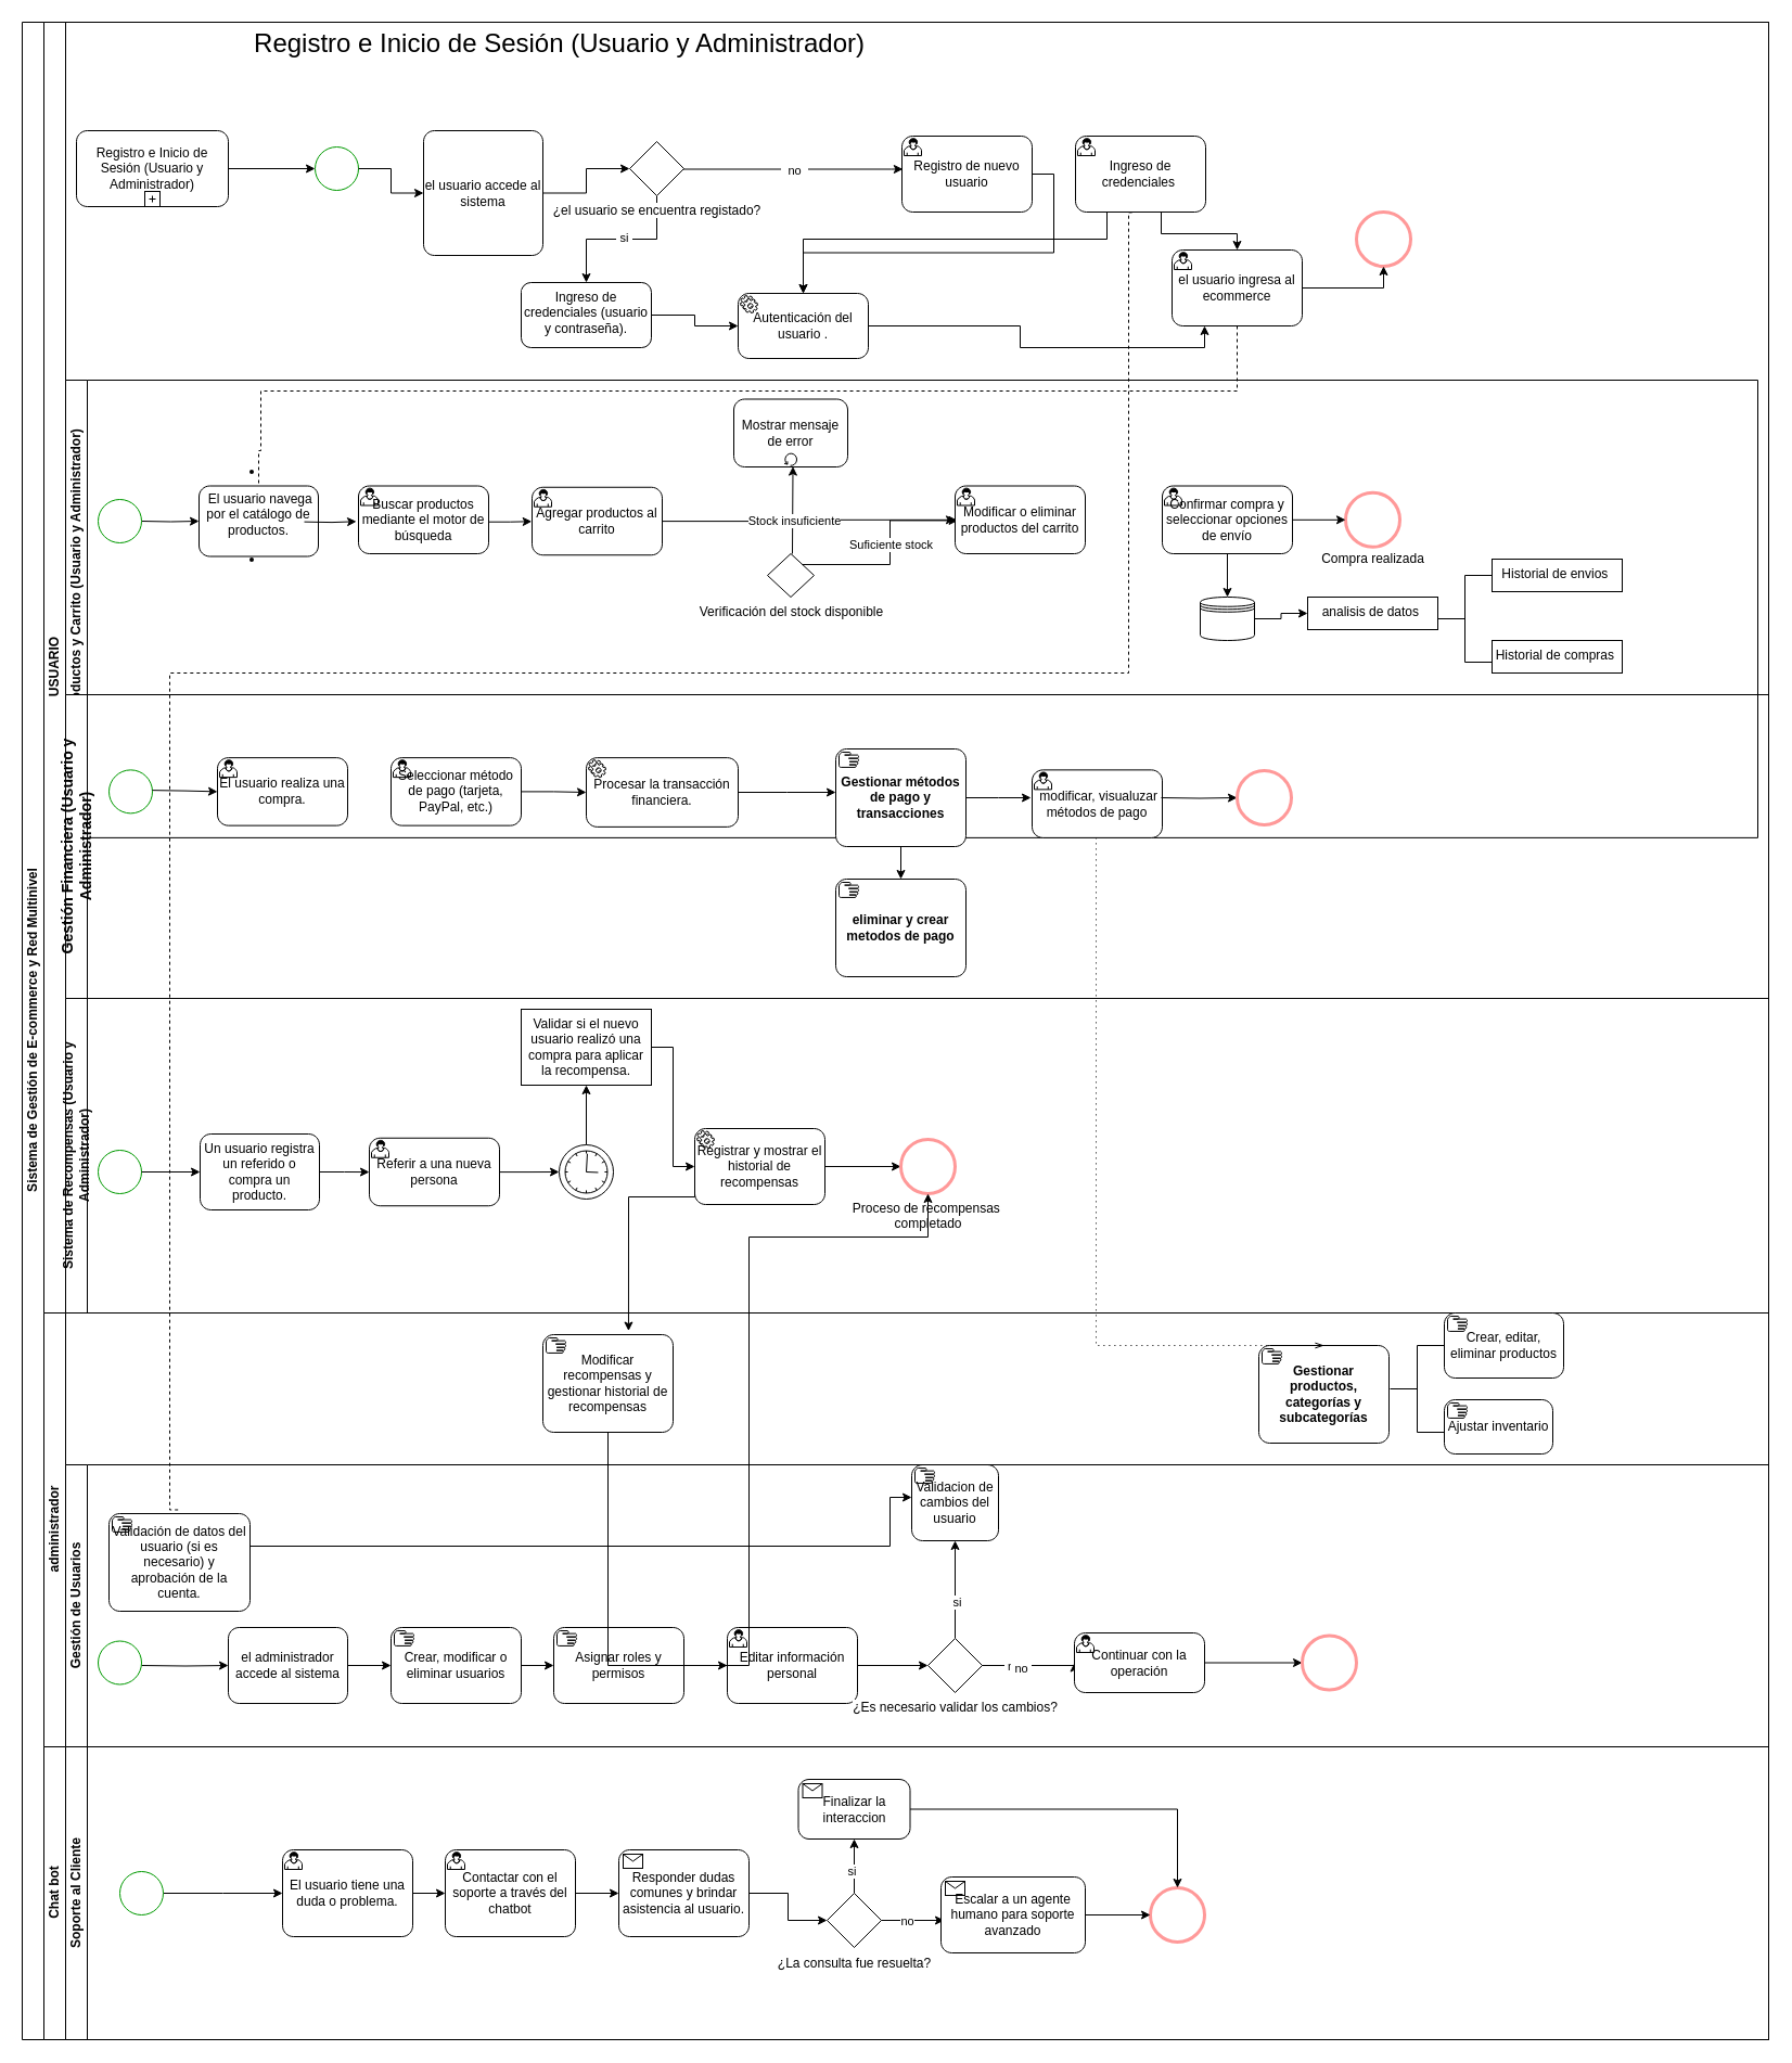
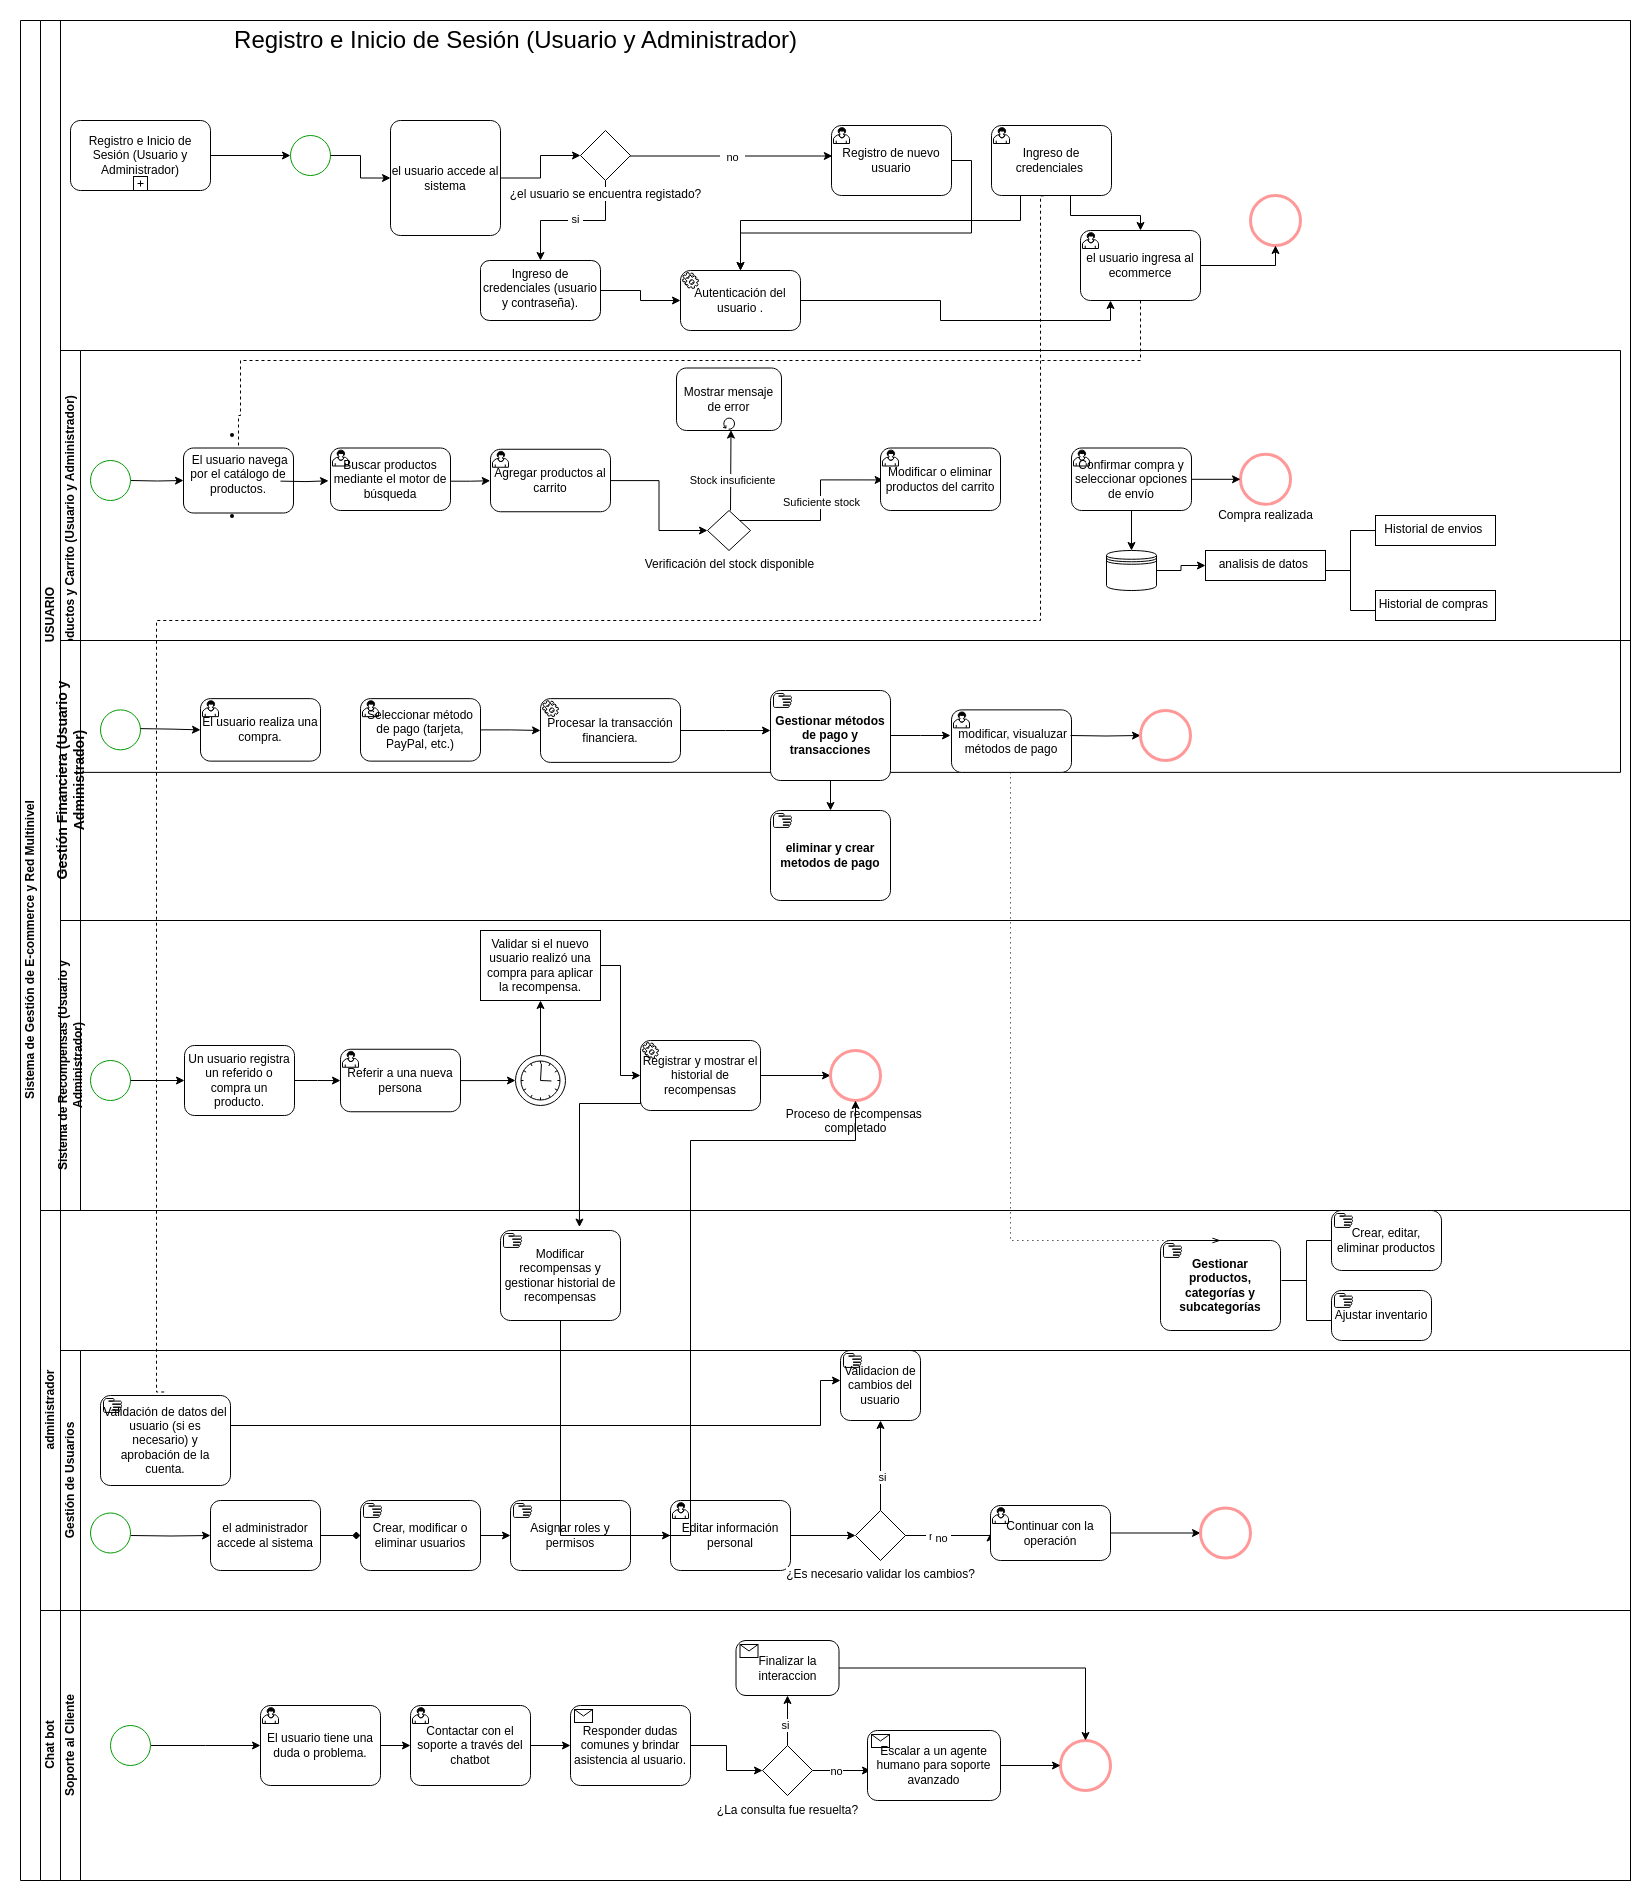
- <mxCell id="34" style="edgeStyle=orthogonalEdgeStyle;rounded=0;orthogonalLoop=1;jettySize=auto;html=1;" edge="1" parent="27" source="35" target="42"><mxGeometry relative="1" as="geometry"><mxPoint x="610" y="160" as="targetPoint" /></mxGeometry></mxCell>
+ <mxCell id="34" style="edgeStyle=orthogonalEdgeStyle;rounded=0;orthogonalLoop=1;jettySize=auto;html=1;" edge="1" parent="27" source="35" target="36"><mxGeometry relative="1" as="geometry"><mxPoint x="610" y="160" as="targetPoint" /></mxGeometry></mxCell>
- <mxCell id="100" style="edgeStyle=orthogonalEdgeStyle;rounded=0;orthogonalLoop=1;jettySize=auto;html=1;entryX=0;entryY=0.5;entryDx=0;entryDy=0;entryPerimeter=0;" edge="1" parent="85" source="87" target="90"><mxGeometry relative="1" as="geometry" /></mxCell>
+ <mxCell id="100" style="edgeStyle=orthogonalEdgeStyle;rounded=0;orthogonalLoop=1;jettySize=auto;html=1;entryX=0;entryY=0.5;entryDx=0;entryDy=0;entryPerimeter=0;endArrow=diamond;" edge="1" parent="85" source="87" target="90"><mxGeometry relative="1" as="geometry" /></mxCell>
